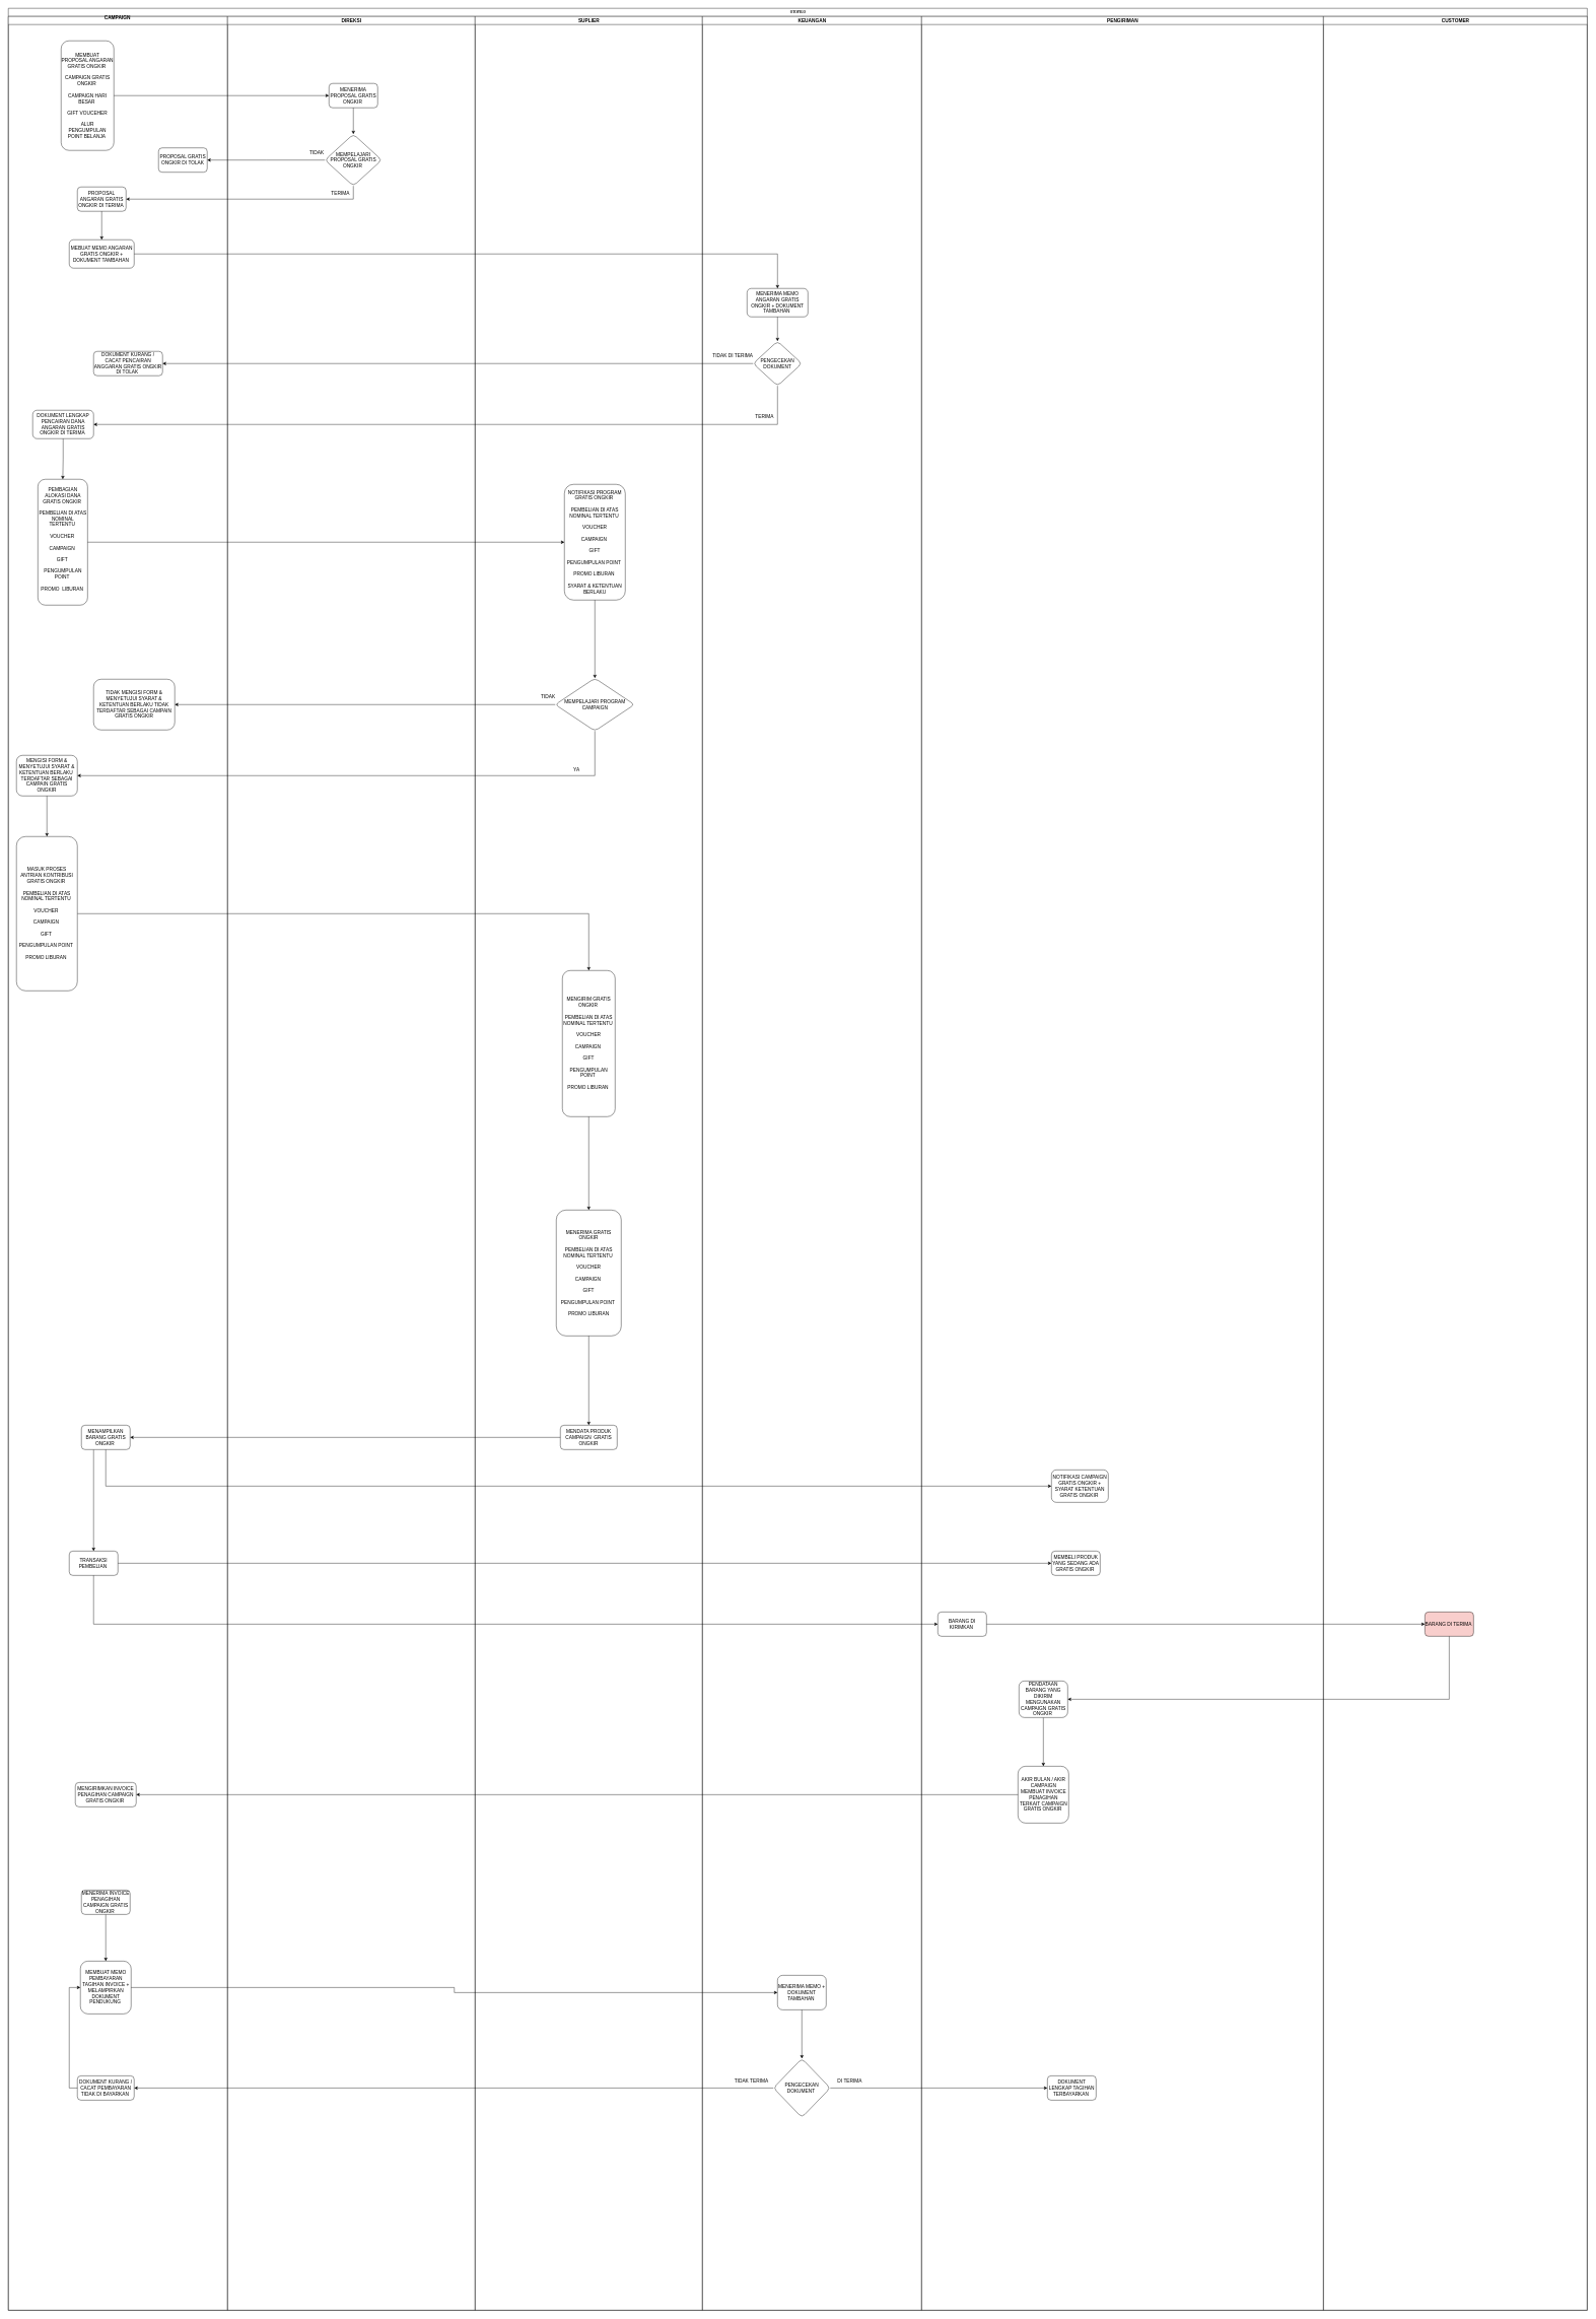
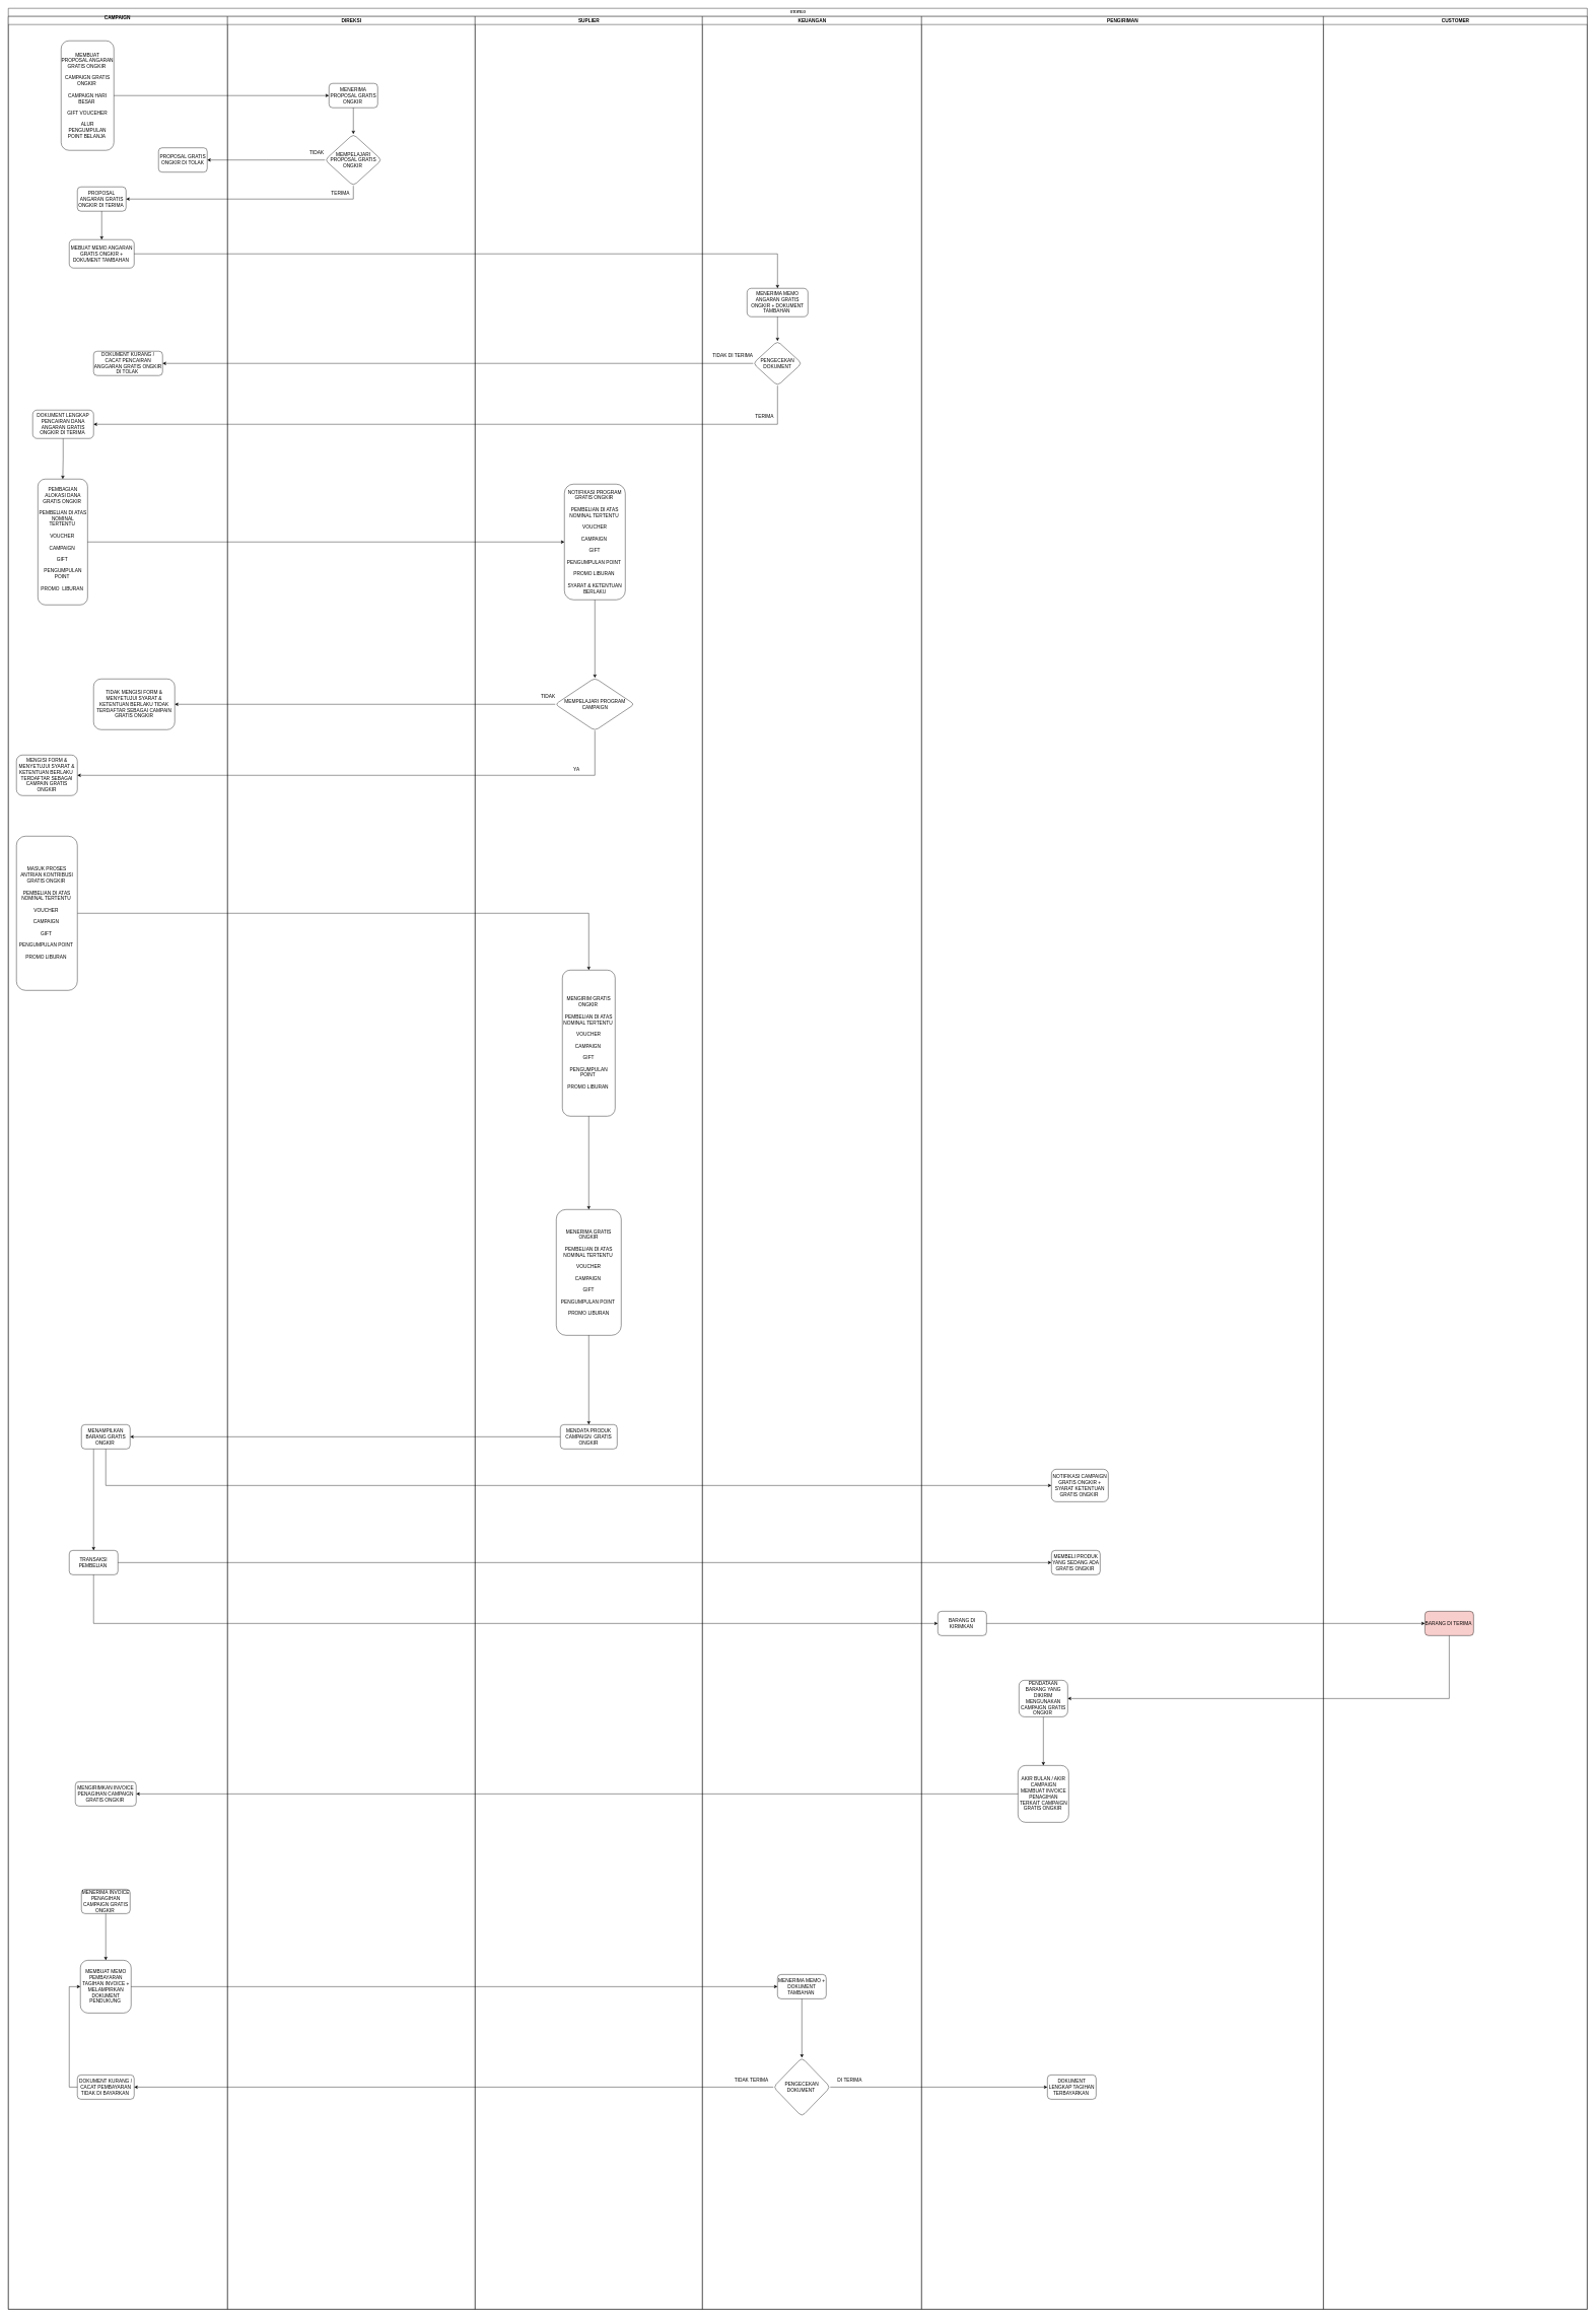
- <mxCell id="83" value="" style="edgeStyle=orthogonalEdgeStyle;rounded=0;orthogonalLoop=1;jettySize=auto;html=1;" parent="1" source="14" target="82" edge="1"><mxGeometry relative="1" as="geometry" /></mxCell>
- <mxCell id="47" value="MENERIMA MEMO + DOKUMENT TAMBAHAN&amp;nbsp;" style="whiteSpace=wrap;html=1;rounded=1;" vertex="1" parent="41"><mxGeometry x="185" y="4825" width="120" height="85" as="geometry" /></mxCell>
+ <mxCell id="47" value="MENERIMA MEMO + DOKUMENT TAMBAHAN&amp;nbsp;" style="whiteSpace=wrap;html=1;rounded=1;" vertex="1" parent="41"><mxGeometry x="185" y="4825" width="120" height="60" as="geometry" /></mxCell>
